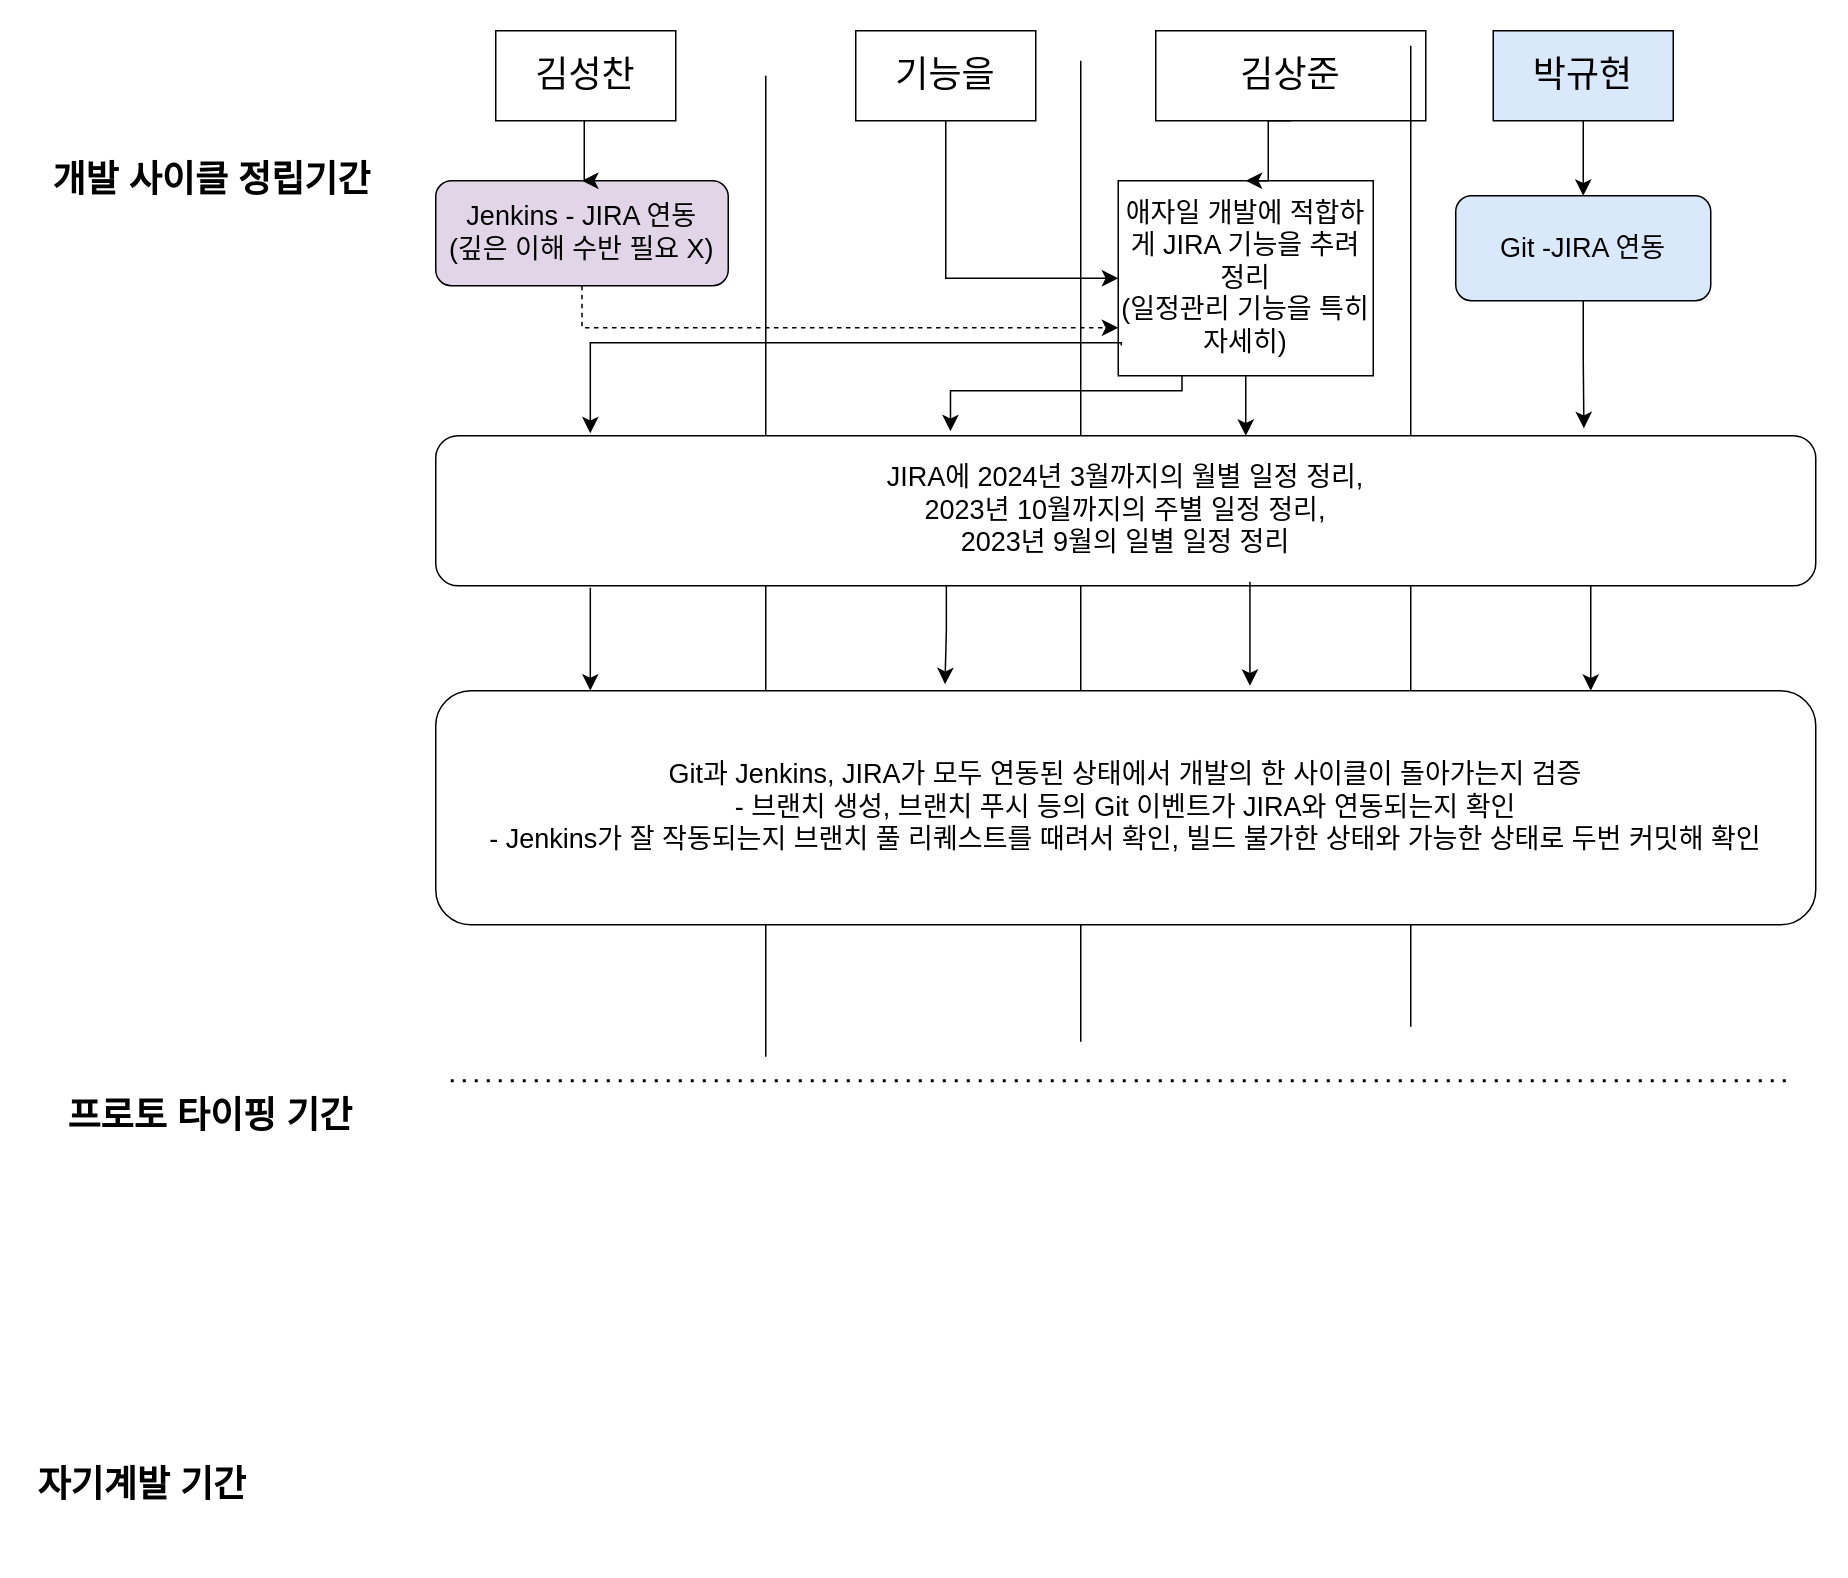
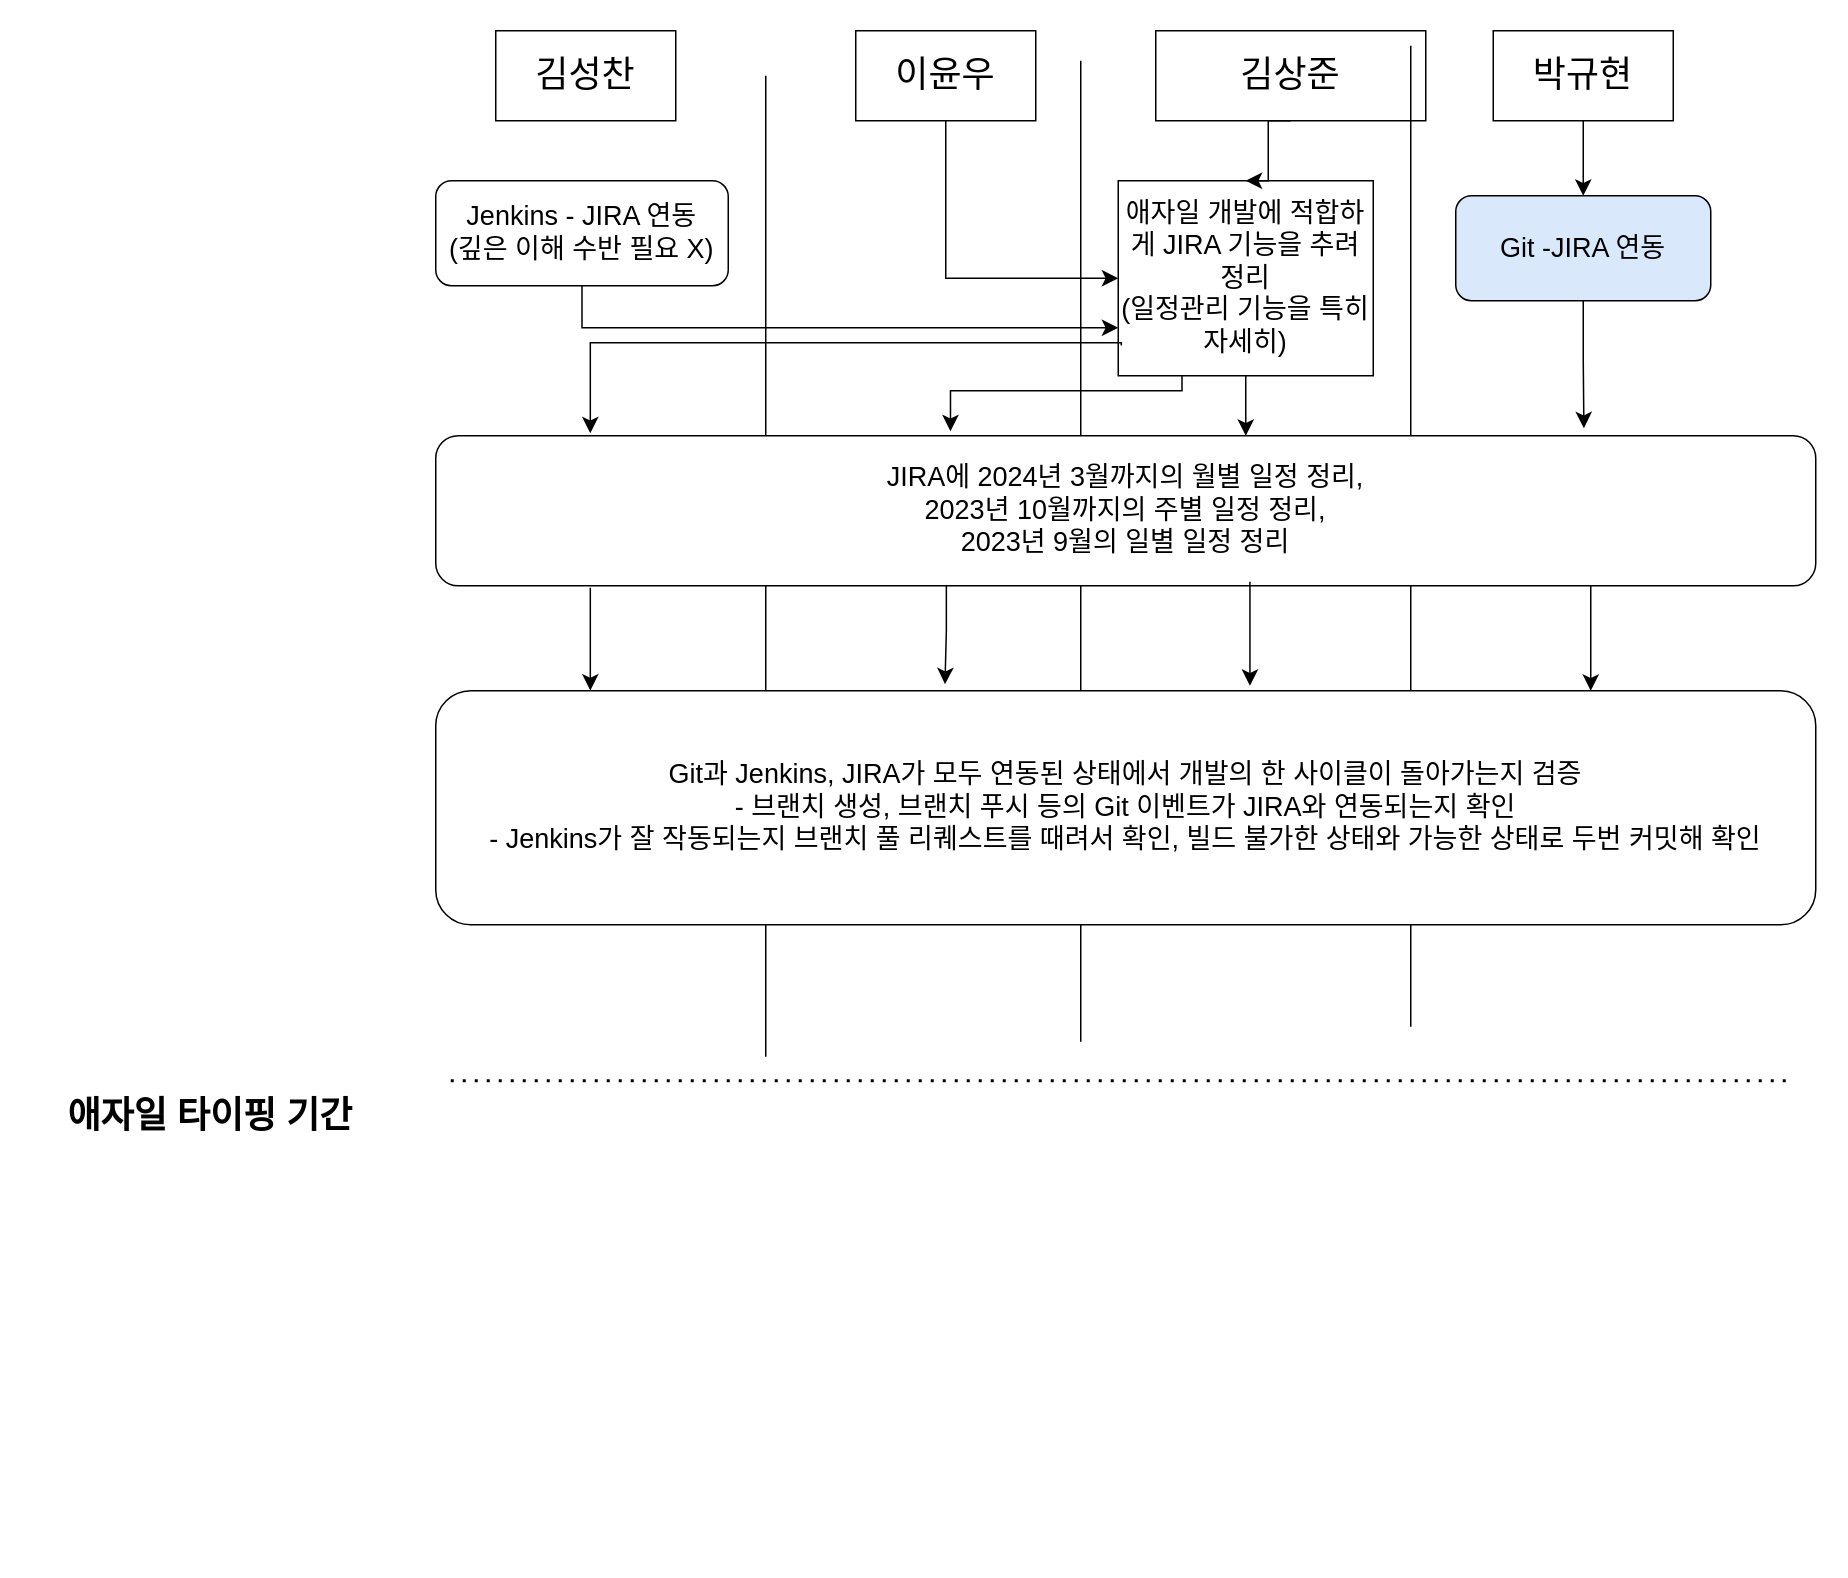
- <mxCell id="4" value="기능을" style="rounded=0;whiteSpace=wrap;html=1;fontSize=24;" vertex="1" parent="1"><mxGeometry x="570" y="20" width="120" height="60" as="geometry" /></mxCell>
+ <mxCell id="4" value="이윤우" style="rounded=0;whiteSpace=wrap;html=1;fontSize=24;" vertex="1" parent="1"><mxGeometry x="570" y="20" width="120" height="60" as="geometry" /></mxCell>
- <mxCell id="6" value="박규현" style="rounded=0;whiteSpace=wrap;html=1;fontSize=24;fillColor=#dae8fc;" vertex="1" parent="1"><mxGeometry x="995" y="20" width="120" height="60" as="geometry" /></mxCell>
+ <mxCell id="6" value="박규현" style="rounded=0;whiteSpace=wrap;html=1;fontSize=24;" vertex="1" parent="1"><mxGeometry x="995" y="20" width="120" height="60" as="geometry" /></mxCell>
- <mxCell id="17" value="" style="edgeStyle=elbowEdgeStyle;elbow=horizontal;endArrow=classic;html=1;curved=0;rounded=0;endSize=8;startSize=8;exitX=0.5;exitY=1;exitDx=0;exitDy=0;entryX=0.5;entryY=0;entryDx=0;entryDy=0;" edge="1" parent="1" source="3" target="12"><mxGeometry width="50" height="50" relative="1" as="geometry"><mxPoint x="370" y="450" as="sourcePoint" /><mxPoint x="420" y="400" as="targetPoint" /></mxGeometry></mxCell>
- <mxCell id="7" value="&lt;h1&gt;개발 사이클 정립기간&lt;/h1&gt;" style="text;html=1;strokeColor=none;fillColor=none;spacing=5;spacingTop=-20;whiteSpace=wrap;overflow=hidden;rounded=0;" vertex="1" parent="1"><mxGeometry x="30" y="100" width="240" height="60" as="geometry" /></mxCell>
- <mxCell id="12" value="&lt;span style=&quot;font-size: 18px;&quot;&gt;Jenkins - JIRA 연동&lt;br&gt;(깊은 이해 수반 필요 X)&lt;br&gt;&lt;/span&gt;" style="rounded=1;whiteSpace=wrap;html=1;fillColor=#e1d5e7;" vertex="1" parent="1"><mxGeometry x="290" y="120" width="195" height="70" as="geometry" /></mxCell>
+ <mxCell id="12" value="&lt;span style=&quot;font-size: 18px;&quot;&gt;Jenkins - JIRA 연동&lt;br&gt;(깊은 이해 수반 필요 X)&lt;br&gt;&lt;/span&gt;" style="rounded=1;whiteSpace=wrap;html=1;" vertex="1" parent="1"><mxGeometry x="290" y="120" width="195" height="70" as="geometry" /></mxCell>
- <mxCell id="21" value="" style="edgeStyle=elbowEdgeStyle;elbow=vertical;endArrow=classic;html=1;curved=0;rounded=0;endSize=8;startSize=8;exitX=0.5;exitY=1;exitDx=0;exitDy=0;entryX=0;entryY=0.75;entryDx=0;entryDy=0;dashed=1;" edge="1" parent="1" source="12" target="11"><mxGeometry width="50" height="50" relative="1" as="geometry"><mxPoint x="370" y="450" as="sourcePoint" /><mxPoint x="660" y="250" as="targetPoint" /><Array as="points"><mxPoint x="570" y="218" /></Array></mxGeometry></mxCell>
+ <mxCell id="21" value="" style="edgeStyle=elbowEdgeStyle;elbow=vertical;endArrow=classic;html=1;curved=0;rounded=0;endSize=8;startSize=8;exitX=0.5;exitY=1;exitDx=0;exitDy=0;entryX=0;entryY=0.75;entryDx=0;entryDy=0;" edge="1" parent="1" source="12" target="11"><mxGeometry width="50" height="50" relative="1" as="geometry"><mxPoint x="370" y="450" as="sourcePoint" /><mxPoint x="660" y="250" as="targetPoint" /><Array as="points"><mxPoint x="570" y="218" /></Array></mxGeometry></mxCell>
- <mxCell id="14" value="&lt;h1&gt;프로토 타이핑 기간&lt;/h1&gt;" style="text;html=1;strokeColor=none;fillColor=none;spacing=5;spacingTop=-20;whiteSpace=wrap;overflow=hidden;rounded=0;" vertex="1" parent="13"><mxGeometry y="4" width="240" height="60" as="geometry" /></mxCell>
+ <mxCell id="14" value="&lt;h1&gt;애자일 타이핑 기간&lt;/h1&gt;" style="text;html=1;strokeColor=none;fillColor=none;spacing=5;spacingTop=-20;whiteSpace=wrap;overflow=hidden;rounded=0;" vertex="1" parent="13"><mxGeometry y="4" width="240" height="60" as="geometry" /></mxCell>
- <mxCell id="8" value="&lt;h1&gt;자기계발 기간&lt;/h1&gt;" style="text;html=1;strokeColor=none;fillColor=none;spacing=5;spacingTop=-20;whiteSpace=wrap;overflow=hidden;rounded=0;" vertex="1" parent="1"><mxGeometry x="20" y="970" width="240" height="60" as="geometry" /></mxCell>
